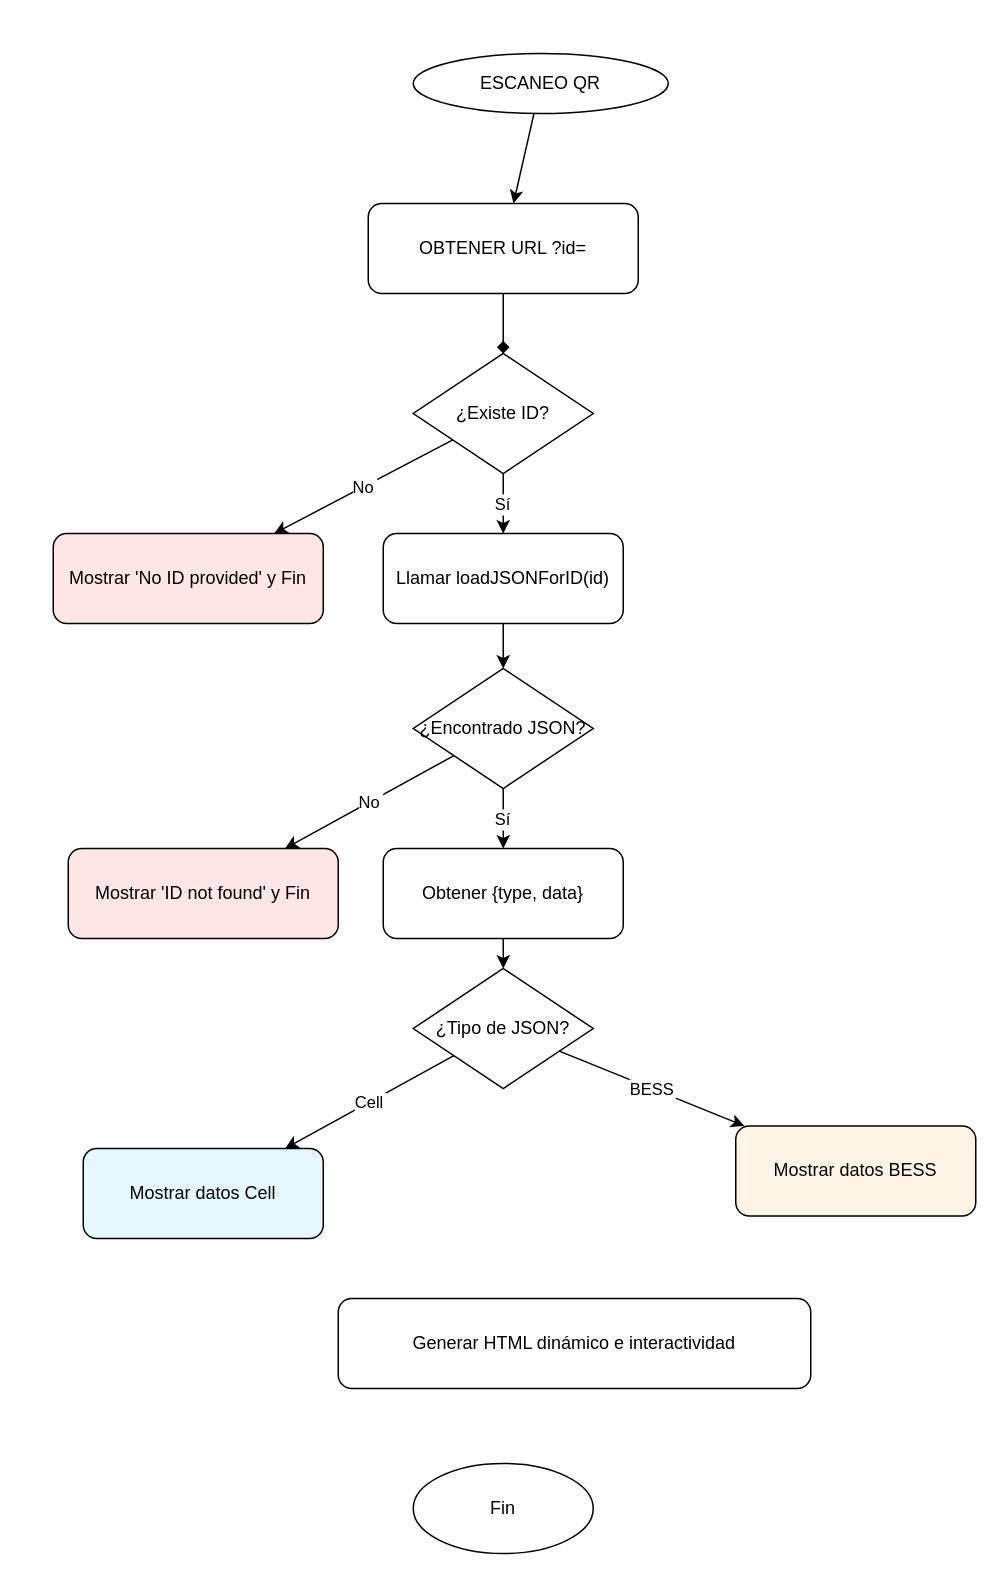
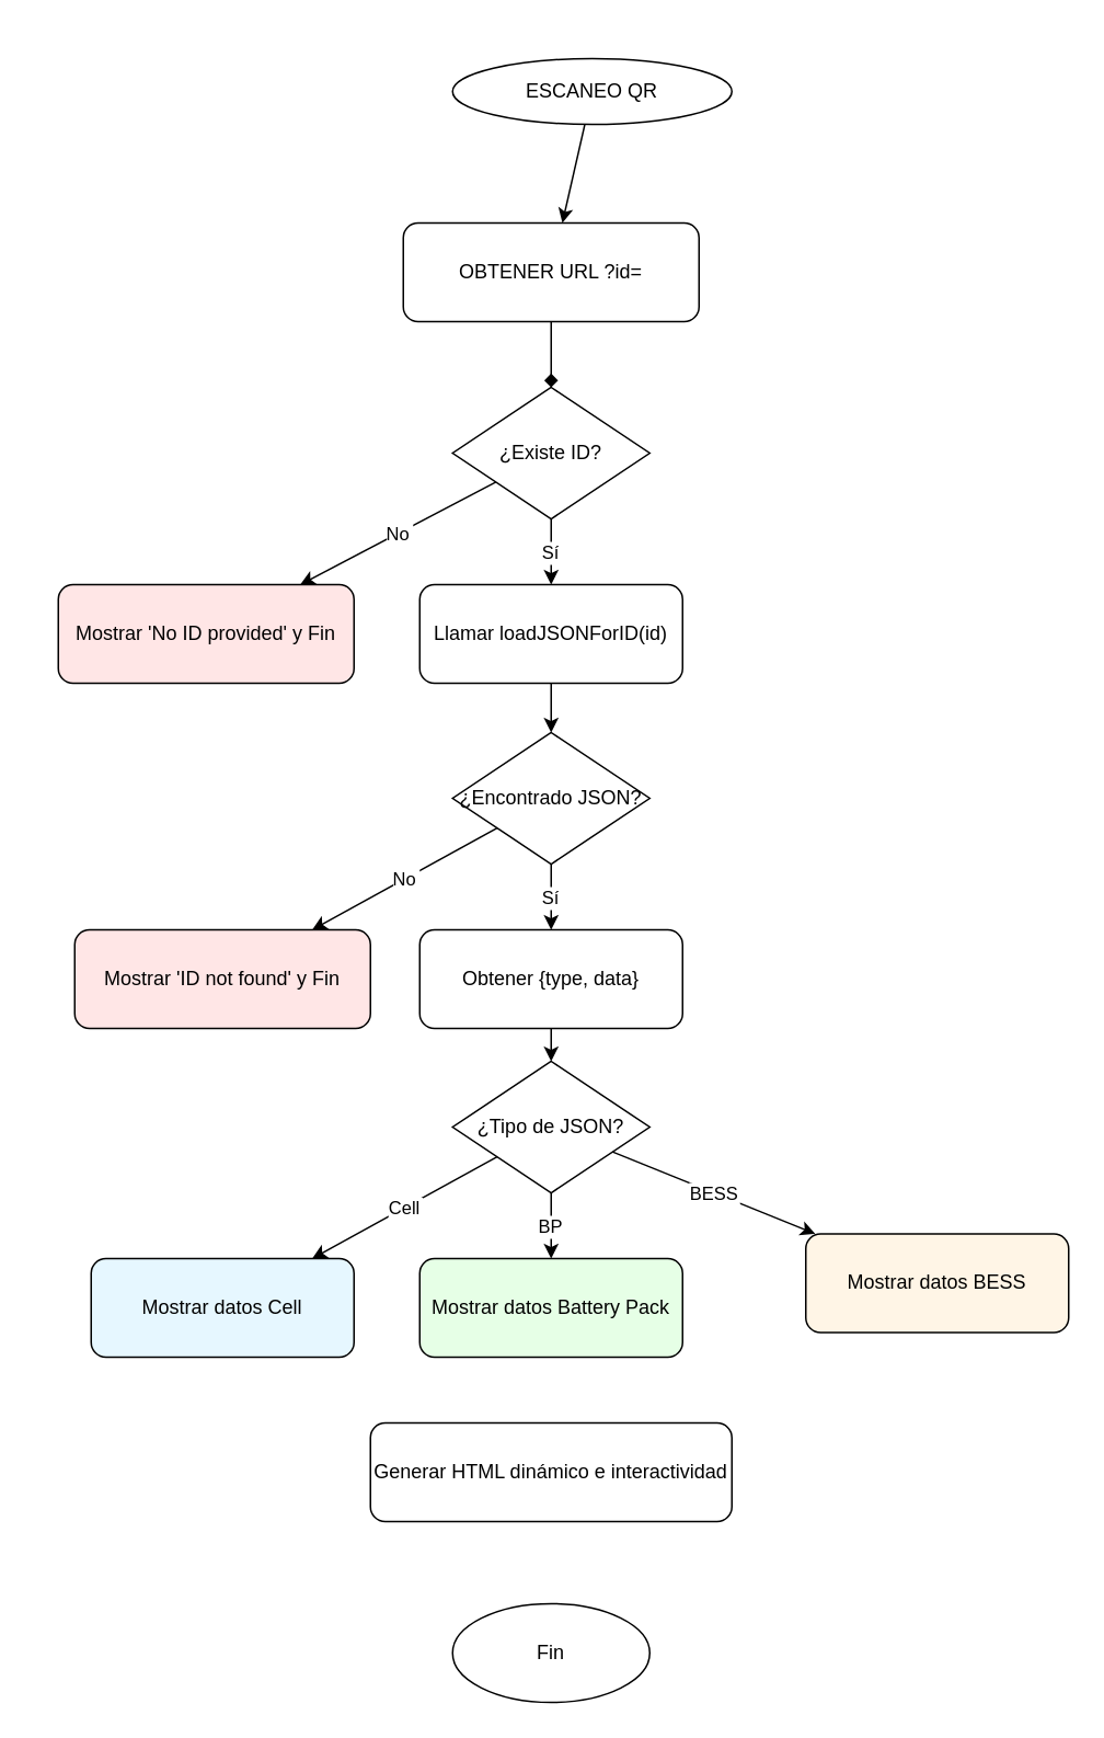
+ <mxCell id="22" value="BP" parent="1" source="17" target="21" edge="1"><mxGeometry relative="1" as="geometry" /></mxCell>
+ <mxCell id="21" value="Mostrar datos Battery Pack" style="rounded=1;whiteSpace=wrap;html=1;fillColor=#e6ffe6;" parent="1" vertex="1"><mxGeometry x="240" y="750" width="160" height="60" as="geometry" /></mxCell>
- <mxCell id="25" value="Generar HTML dinámico e interactividad" style="rounded=1;whiteSpace=wrap;html=1;" parent="1" vertex="1"><mxGeometry x="210" y="850" width="315" height="60" as="geometry" /></mxCell>
+ <mxCell id="25" value="Generar HTML dinámico e interactividad" style="rounded=1;whiteSpace=wrap;html=1;" parent="1" vertex="1"><mxGeometry x="210" y="850" width="220" height="60" as="geometry" /></mxCell>
